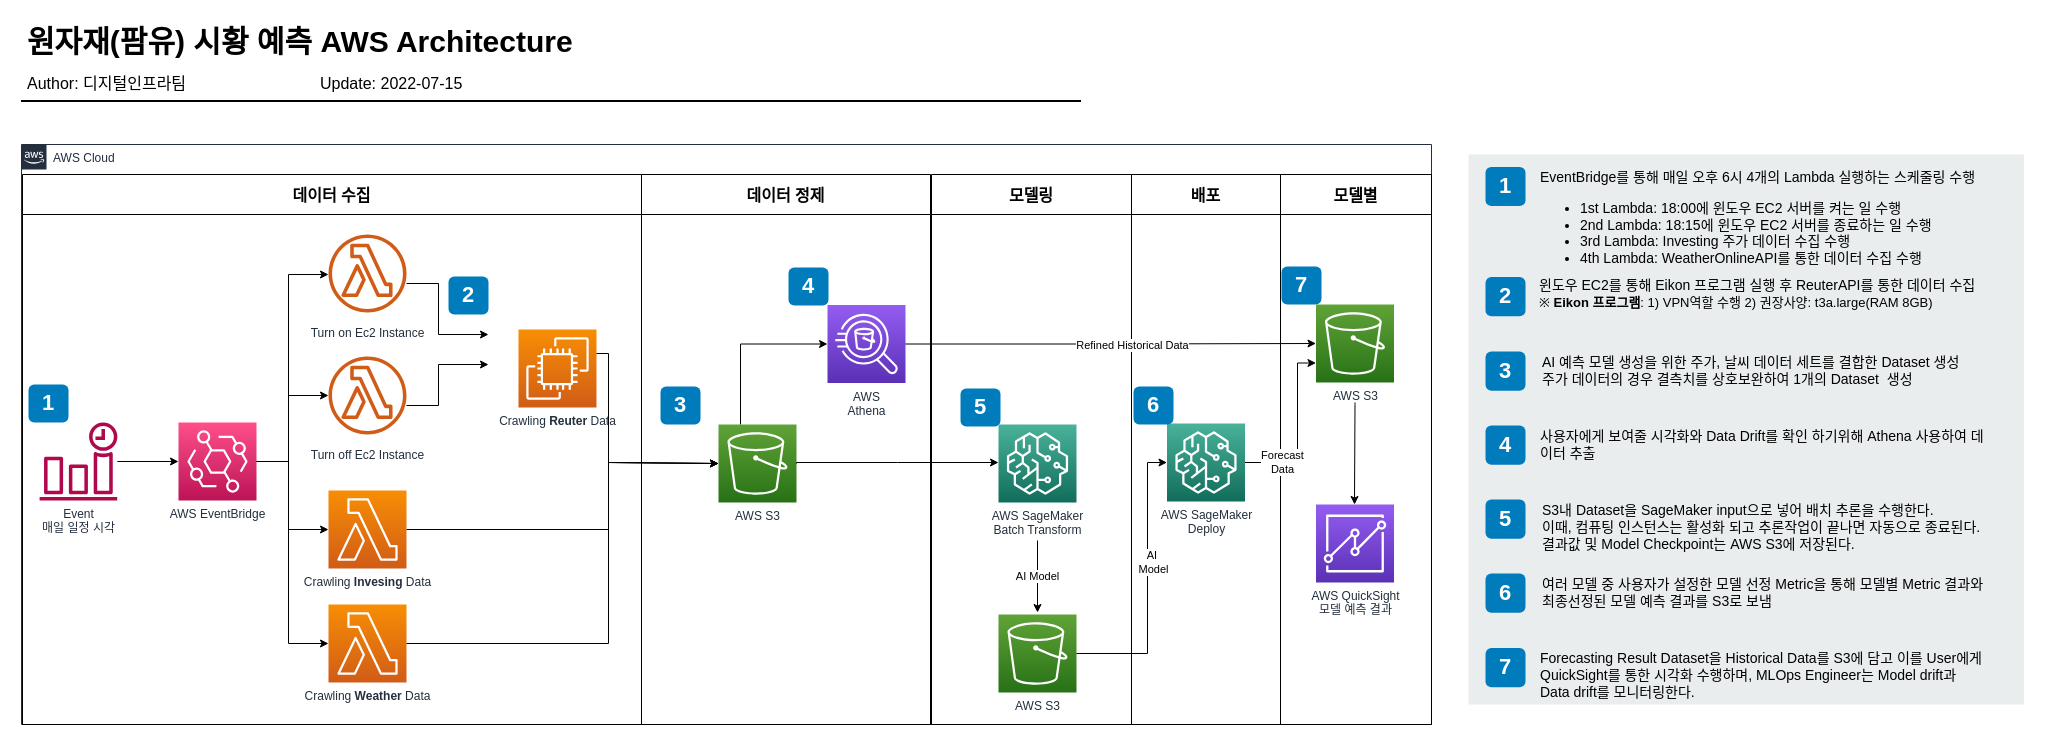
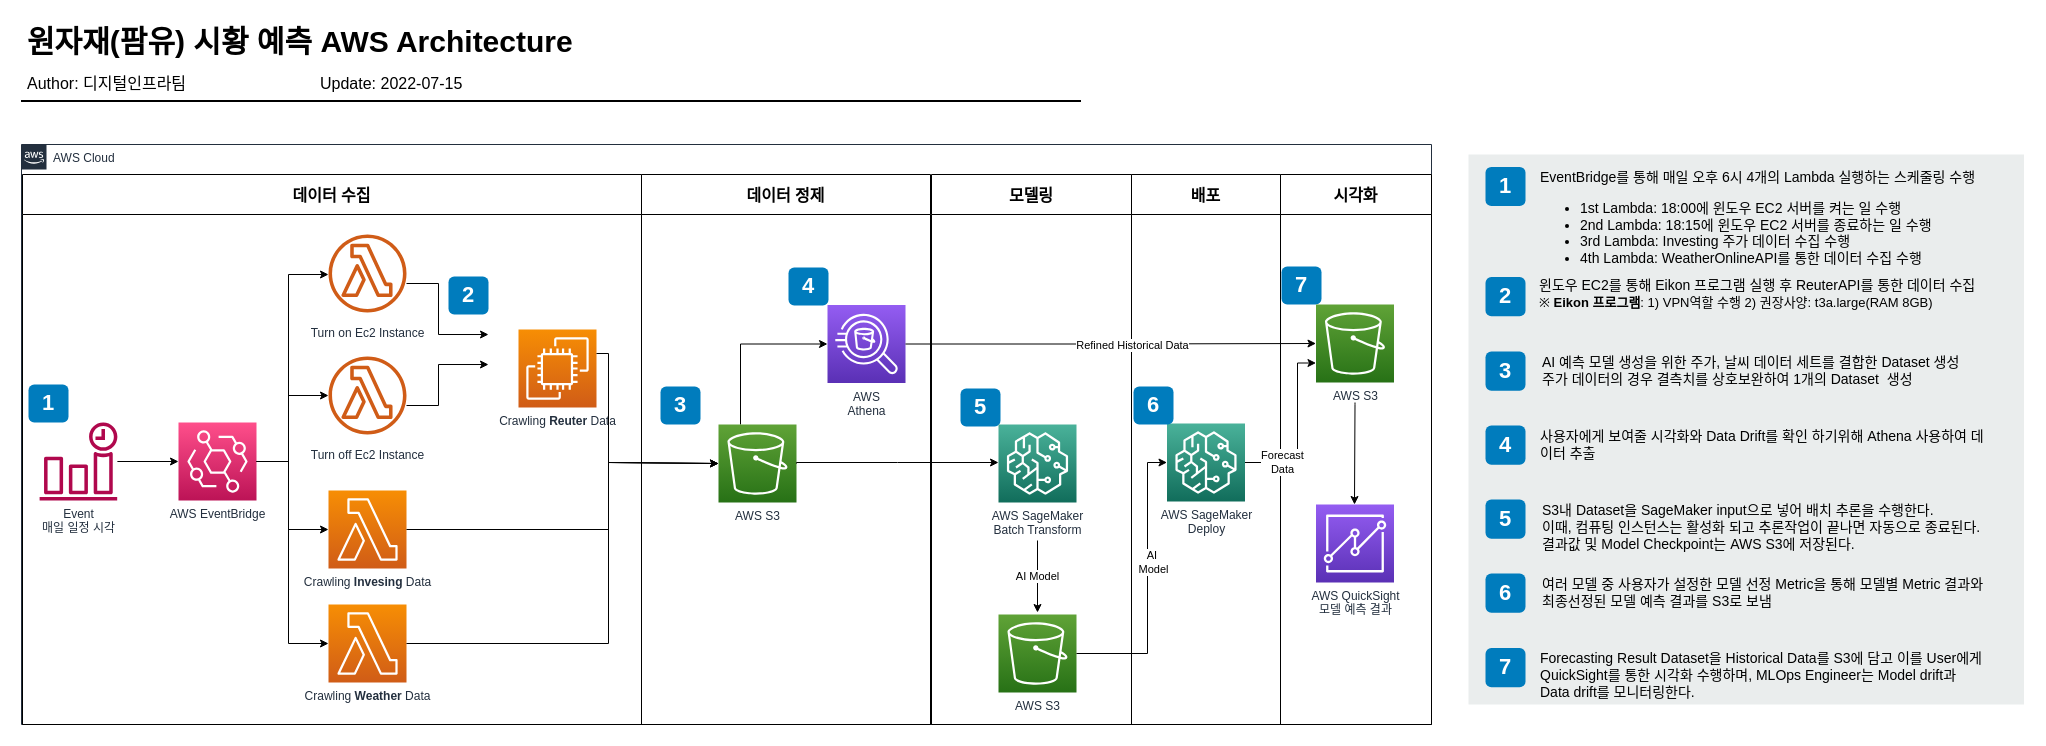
- <mxCell id="38" value="모델별" style="swimlane;startSize=40;fontSize=16;" parent="5" vertex="1"><mxGeometry x="1259" y="30" width="151" height="550" as="geometry"><mxRectangle x="731" y="30" width="120" height="30" as="alternateBounds" /></mxGeometry></mxCell>
+ <mxCell id="38" value="시각화" style="swimlane;startSize=40;fontSize=16;" parent="5" vertex="1"><mxGeometry x="1259" y="30" width="151" height="550" as="geometry"><mxRectangle x="731" y="30" width="120" height="30" as="alternateBounds" /></mxGeometry></mxCell>
